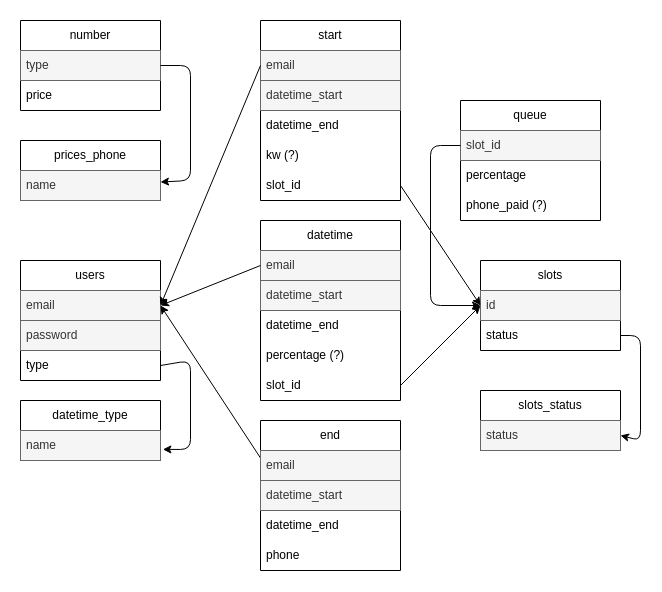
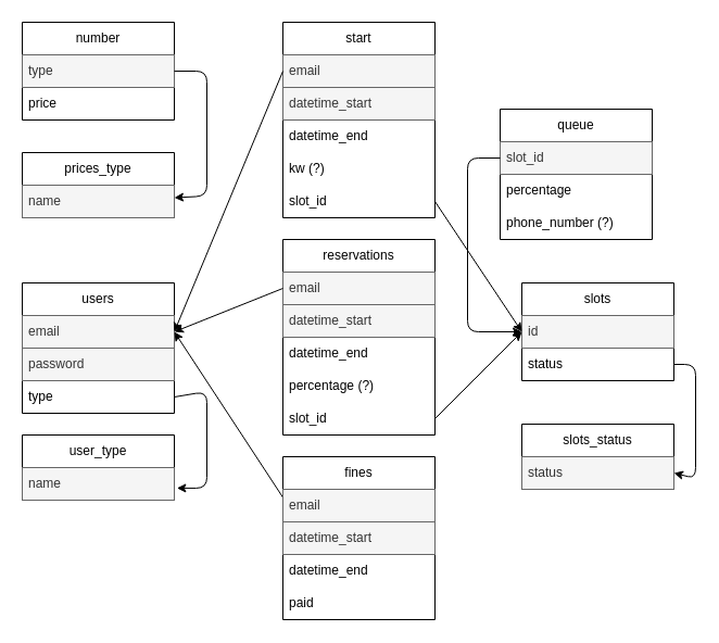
- <mxCell id="27" value="prices_phone" style="swimlane;fontStyle=0;childLayout=stackLayout;horizontal=1;startSize=30;horizontalStack=0;resizeParent=1;resizeParentMax=0;resizeLast=0;collapsible=1;marginBottom=0;whiteSpace=wrap;html=1;" vertex="1" parent="1"><mxGeometry x="20" y="140" width="140" height="60" as="geometry" /></mxCell>
+ <mxCell id="27" value="prices_type" style="swimlane;fontStyle=0;childLayout=stackLayout;horizontal=1;startSize=30;horizontalStack=0;resizeParent=1;resizeParentMax=0;resizeLast=0;collapsible=1;marginBottom=0;whiteSpace=wrap;html=1;" vertex="1" parent="1"><mxGeometry x="20" y="140" width="140" height="60" as="geometry" /></mxCell>
- <mxCell id="42" value="phone_paid (?)" style="text;strokeColor=none;fillColor=none;align=left;verticalAlign=middle;spacingLeft=4;spacingRight=4;overflow=hidden;points=[[0,0.5],[1,0.5]];portConstraint=eastwest;rotatable=0;whiteSpace=wrap;html=1;" vertex="1" parent="39"><mxGeometry y="90" width="140" height="30" as="geometry" /></mxCell>
+ <mxCell id="42" value="phone_number (?)" style="text;strokeColor=none;fillColor=none;align=left;verticalAlign=middle;spacingLeft=4;spacingRight=4;overflow=hidden;points=[[0,0.5],[1,0.5]];portConstraint=eastwest;rotatable=0;whiteSpace=wrap;html=1;" vertex="1" parent="39"><mxGeometry y="90" width="140" height="30" as="geometry" /></mxCell>
- <mxCell id="21" value="datetime" style="swimlane;fontStyle=0;childLayout=stackLayout;horizontal=1;startSize=30;horizontalStack=0;resizeParent=1;resizeParentMax=0;resizeLast=0;collapsible=1;marginBottom=0;whiteSpace=wrap;html=1;" vertex="1" parent="1"><mxGeometry x="260" y="220" width="140" height="180" as="geometry" /></mxCell>
+ <mxCell id="21" value="reservations" style="swimlane;fontStyle=0;childLayout=stackLayout;horizontal=1;startSize=30;horizontalStack=0;resizeParent=1;resizeParentMax=0;resizeLast=0;collapsible=1;marginBottom=0;whiteSpace=wrap;html=1;" vertex="1" parent="1"><mxGeometry x="260" y="220" width="140" height="180" as="geometry" /></mxCell>
- <mxCell id="6" value="datetime_type" style="swimlane;fontStyle=0;childLayout=stackLayout;horizontal=1;startSize=30;horizontalStack=0;resizeParent=1;resizeParentMax=0;resizeLast=0;collapsible=1;marginBottom=0;whiteSpace=wrap;html=1;" vertex="1" parent="1"><mxGeometry x="20" y="400" width="140" height="60" as="geometry" /></mxCell>
+ <mxCell id="6" value="user_type" style="swimlane;fontStyle=0;childLayout=stackLayout;horizontal=1;startSize=30;horizontalStack=0;resizeParent=1;resizeParentMax=0;resizeLast=0;collapsible=1;marginBottom=0;whiteSpace=wrap;html=1;" vertex="1" parent="1"><mxGeometry x="20" y="400" width="140" height="60" as="geometry" /></mxCell>
- <mxCell id="34" value="end" style="swimlane;fontStyle=0;childLayout=stackLayout;horizontal=1;startSize=30;horizontalStack=0;resizeParent=1;resizeParentMax=0;resizeLast=0;collapsible=1;marginBottom=0;whiteSpace=wrap;html=1;" vertex="1" parent="1"><mxGeometry x="260" y="420" width="140" height="150" as="geometry" /></mxCell>
+ <mxCell id="34" value="fines" style="swimlane;fontStyle=0;childLayout=stackLayout;horizontal=1;startSize=30;horizontalStack=0;resizeParent=1;resizeParentMax=0;resizeLast=0;collapsible=1;marginBottom=0;whiteSpace=wrap;html=1;" vertex="1" parent="1"><mxGeometry x="260" y="420" width="140" height="150" as="geometry" /></mxCell>
- <mxCell id="38" value="phone" style="text;strokeColor=none;fillColor=none;align=left;verticalAlign=middle;spacingLeft=4;spacingRight=4;overflow=hidden;points=[[0,0.5],[1,0.5]];portConstraint=eastwest;rotatable=0;whiteSpace=wrap;html=1;" vertex="1" parent="34"><mxGeometry y="120" width="140" height="30" as="geometry" /></mxCell>
+ <mxCell id="38" value="paid" style="text;strokeColor=none;fillColor=none;align=left;verticalAlign=middle;spacingLeft=4;spacingRight=4;overflow=hidden;points=[[0,0.5],[1,0.5]];portConstraint=eastwest;rotatable=0;whiteSpace=wrap;html=1;" vertex="1" parent="34"><mxGeometry y="120" width="140" height="30" as="geometry" /></mxCell>
